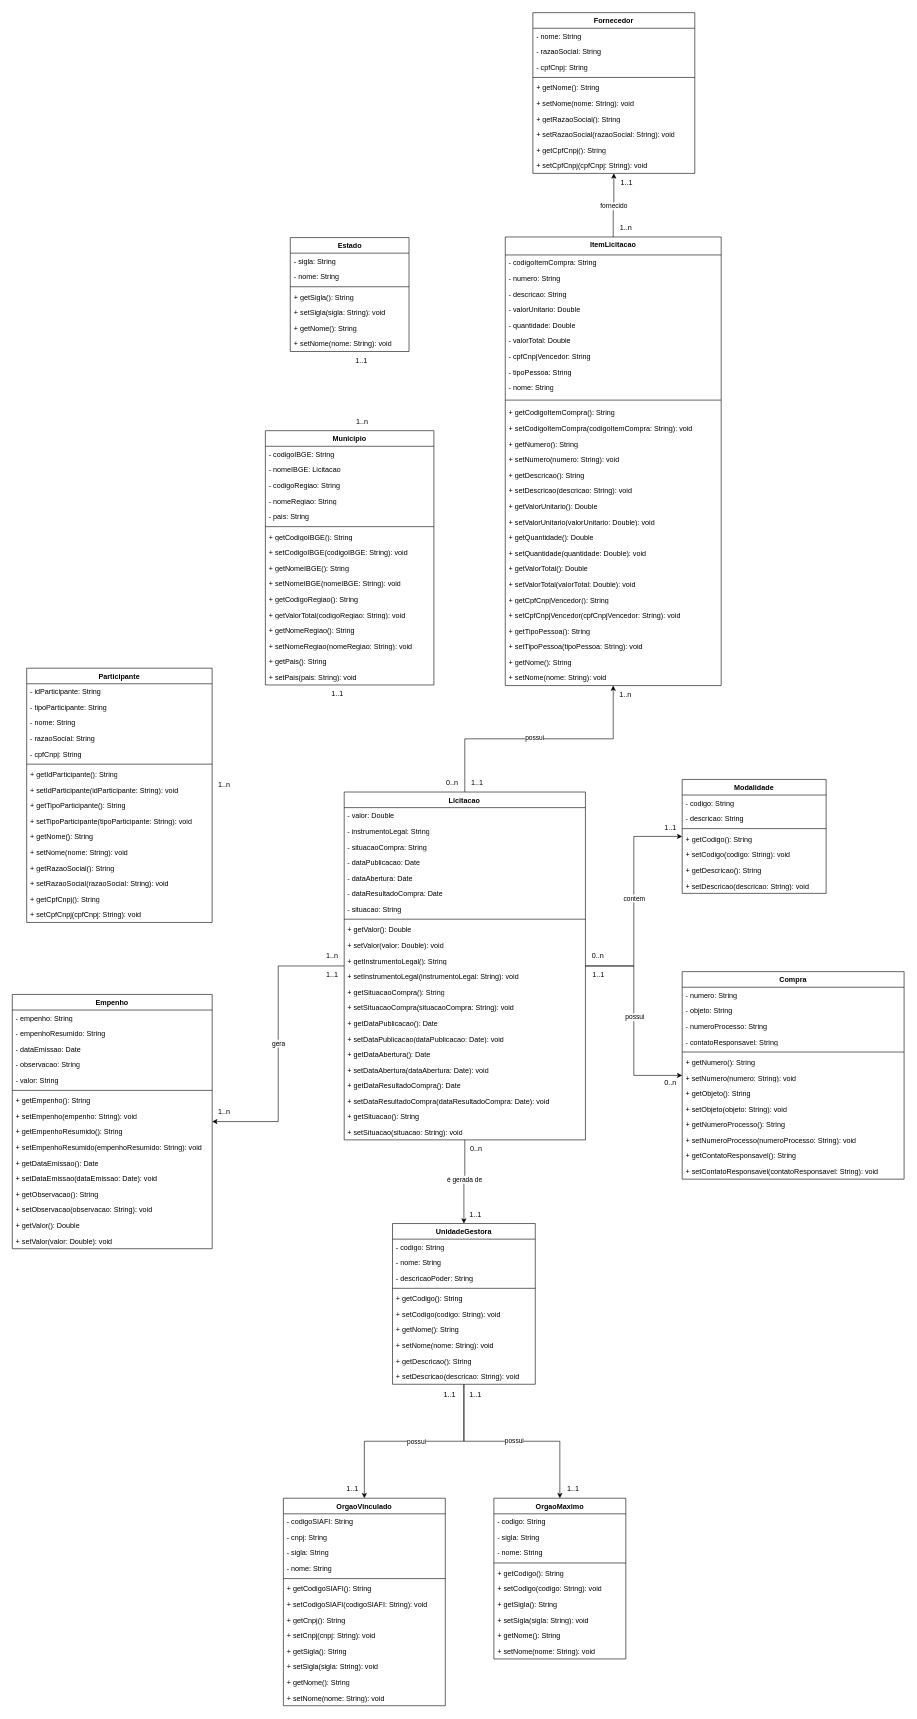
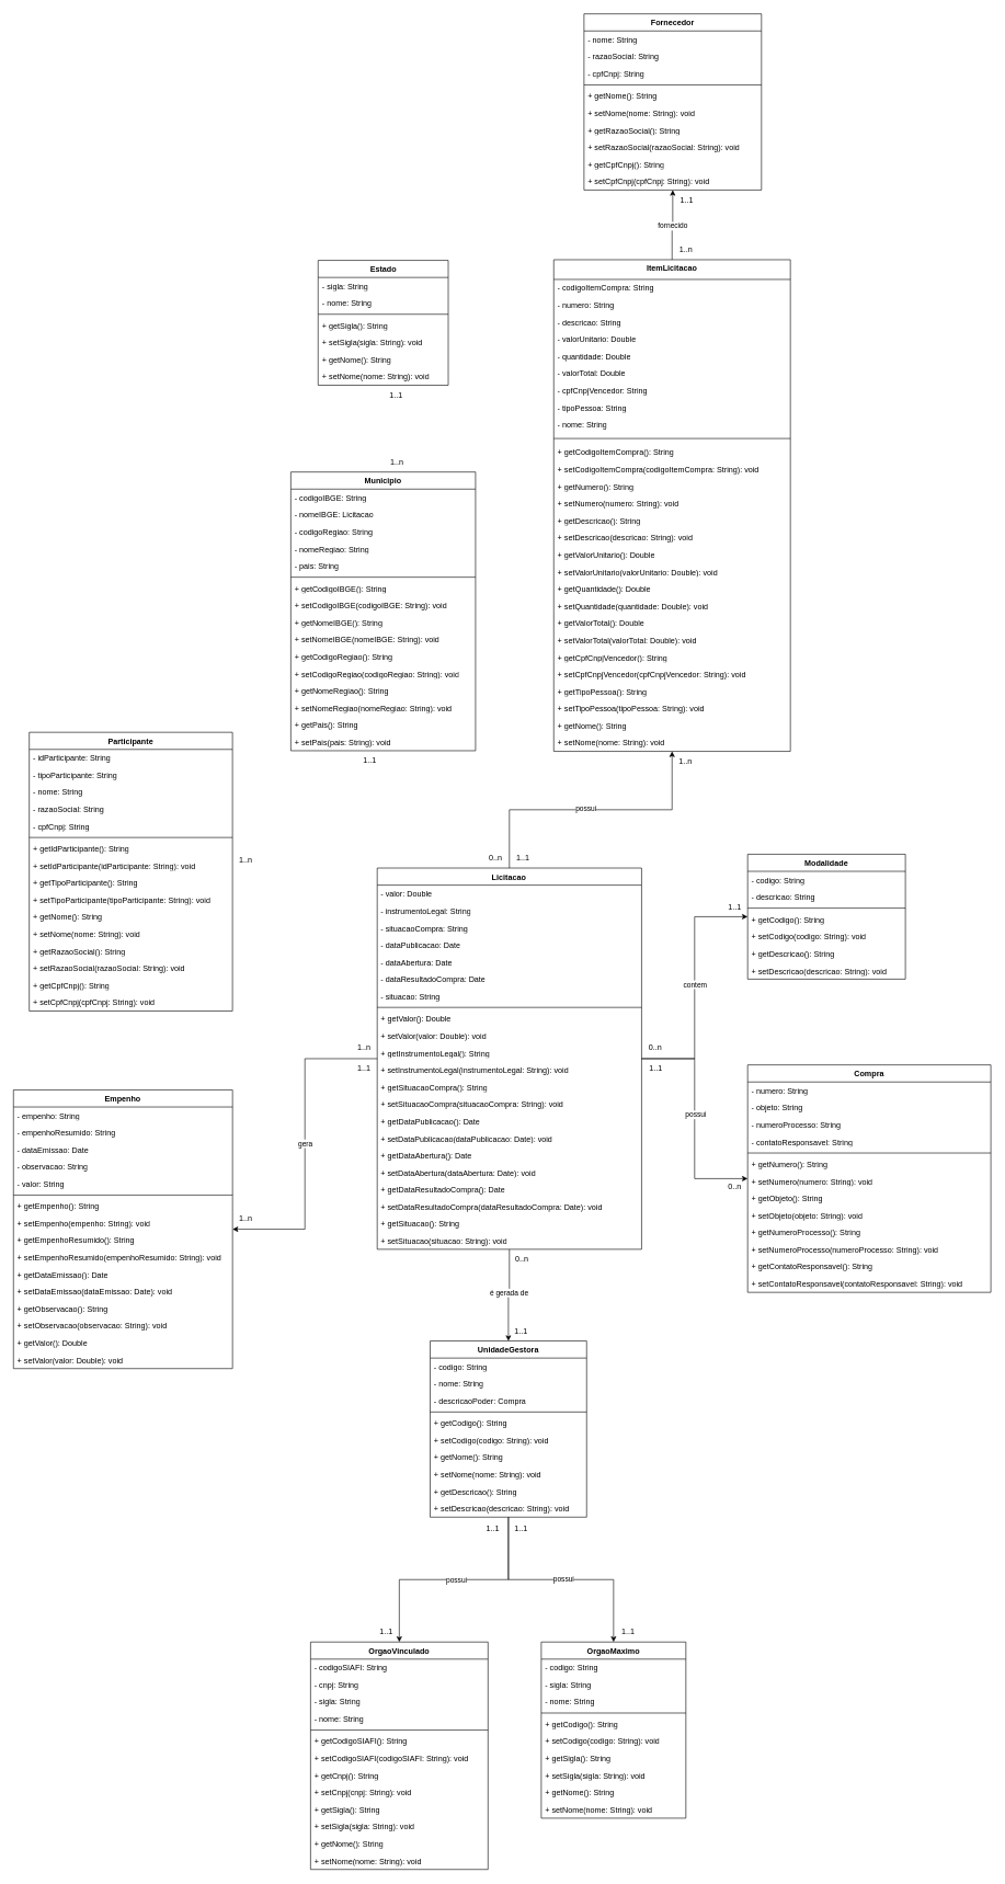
- <mxCell id="113" value="+ getValorTotal(codigoRegiao: String): void" style="text;strokeColor=none;fillColor=none;align=left;verticalAlign=top;spacingLeft=4;spacingRight=4;overflow=hidden;rotatable=0;points=[[0,0.5],[1,0.5]];portConstraint=eastwest;whiteSpace=wrap;html=1;" vertex="1" parent="101"><mxGeometry y="294" width="281.0" height="26" as="geometry" /></mxCell>
+ <mxCell id="113" value="+ setCodigoRegiao(codigoRegiao: String): void" style="text;strokeColor=none;fillColor=none;align=left;verticalAlign=top;spacingLeft=4;spacingRight=4;overflow=hidden;rotatable=0;points=[[0,0.5],[1,0.5]];portConstraint=eastwest;whiteSpace=wrap;html=1;" vertex="1" parent="101"><mxGeometry y="294" width="281.0" height="26" as="geometry" /></mxCell>
- <mxCell id="127" value="- descricaoPoder: String" style="text;strokeColor=none;fillColor=none;align=left;verticalAlign=top;spacingLeft=4;spacingRight=4;overflow=hidden;rotatable=0;points=[[0,0.5],[1,0.5]];portConstraint=eastwest;whiteSpace=wrap;html=1;" vertex="1" parent="124"><mxGeometry y="78" width="238" height="26" as="geometry" /></mxCell>
+ <mxCell id="127" value="- descricaoPoder: Compra" style="text;strokeColor=none;fillColor=none;align=left;verticalAlign=top;spacingLeft=4;spacingRight=4;overflow=hidden;rotatable=0;points=[[0,0.5],[1,0.5]];portConstraint=eastwest;whiteSpace=wrap;html=1;" vertex="1" parent="124"><mxGeometry y="78" width="238" height="26" as="geometry" /></mxCell>
